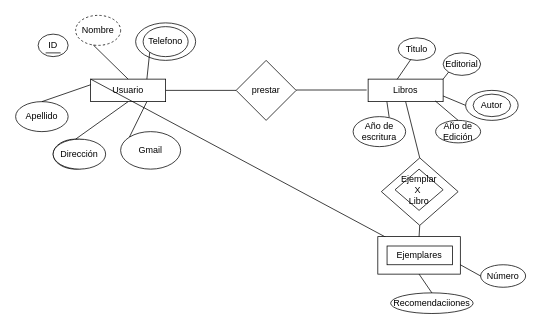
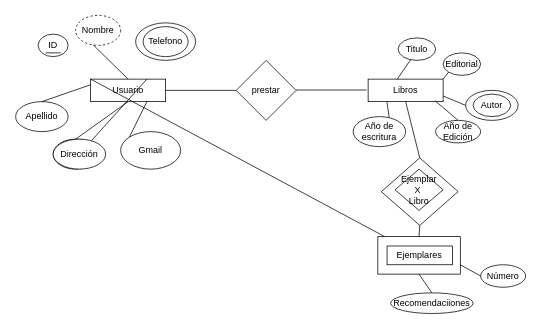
- <mxCell id="14" value="" style="endArrow=none;html=1;rounded=0;entryX=0;entryY=1;entryDx=0;entryDy=0;exitX=0.75;exitY=0;exitDx=0;exitDy=0;" edge="1" parent="1" source="4" target="13"><mxGeometry width="50" height="50" relative="1" as="geometry"><mxPoint x="180" y="105" as="sourcePoint" /><mxPoint x="220" y="70" as="targetPoint" /></mxGeometry></mxCell>
+ <mxCell id="14" value="" style="endArrow=none;html=1;rounded=0;exitX=0.75;exitY=0;exitDx=0;exitDy=0;" edge="1" parent="1" source="4" target="25"><mxGeometry width="50" height="50" relative="1" as="geometry"><mxPoint x="180" y="105" as="sourcePoint" /><mxPoint x="220" y="70" as="targetPoint" /></mxGeometry></mxCell>
